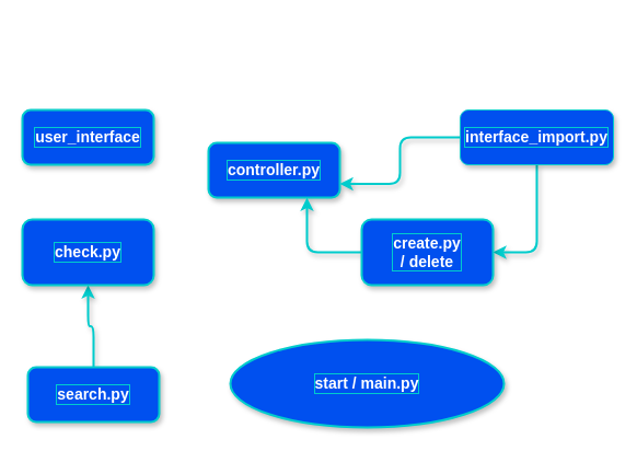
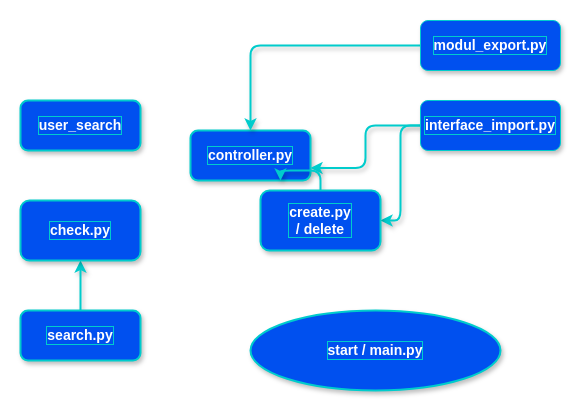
+ <mxCell id="10" style="edgeStyle=orthogonalEdgeStyle;rounded=1;orthogonalLoop=1;jettySize=auto;html=1;exitX=0;exitY=0.5;exitDx=0;exitDy=0;entryX=0.5;entryY=0;entryDx=0;entryDy=0;fontColor=#FFFFFF;fillColor=#0050ef;strokeColor=#00CCCC;strokeWidth=2;shadow=1;sketch=0;fontStyle=1;labelBackgroundColor=none;labelBorderColor=#00CCCC;fontSize=14;" parent="1" source="11" target="2" edge="1"><mxGeometry relative="1" as="geometry" /></mxCell>
+ <mxCell id="11" value="modul_export.py" style="rounded=1;whiteSpace=wrap;html=1;fontColor=#ffffff;fillColor=#0050ef;strokeColor=#00CCCC;shadow=1;sketch=0;fontStyle=1;labelBackgroundColor=none;labelBorderColor=#00CCCC;fontSize=14;" parent="1" vertex="1"><mxGeometry x="420" y="20" width="140" height="50" as="geometry" /></mxCell>
- <mxCell id="6" value="user_interface" style="rounded=1;whiteSpace=wrap;html=1;fontColor=#ffffff;fillColor=#0050ef;strokeColor=#00CCCC;strokeWidth=2;shadow=1;sketch=0;fontStyle=1;labelBackgroundColor=none;labelBorderColor=#00CCCC;fontSize=14;" parent="1" vertex="1"><mxGeometry x="20" y="100" width="120" height="50" as="geometry" /></mxCell>
+ <mxCell id="6" value="user_search" style="rounded=1;whiteSpace=wrap;html=1;fontColor=#ffffff;fillColor=#0050ef;strokeColor=#00CCCC;strokeWidth=2;shadow=1;sketch=0;fontStyle=1;labelBackgroundColor=none;labelBorderColor=#00CCCC;fontSize=14;" parent="1" vertex="1"><mxGeometry x="20" y="100" width="120" height="50" as="geometry" /></mxCell>
- <mxCell id="13" value="create.py&lt;br style=&quot;font-size: 14px;&quot;&gt;/ delete" style="rounded=1;whiteSpace=wrap;html=1;fontColor=#ffffff;fillColor=#0050ef;strokeColor=#00CCCC;strokeWidth=2;shadow=1;sketch=0;gradientColor=none;fontStyle=1;labelBackgroundColor=none;labelBorderColor=#00CCCC;fontSize=14;" parent="1" vertex="1"><mxGeometry x="330" y="200" width="120" height="60" as="geometry" /></mxCell>
+ <mxCell id="13" value="create.py&lt;br style=&quot;font-size: 14px;&quot;&gt;/ delete" style="rounded=1;whiteSpace=wrap;html=1;fontColor=#ffffff;fillColor=#0050ef;strokeColor=#00CCCC;strokeWidth=2;shadow=1;sketch=0;gradientColor=none;fontStyle=1;labelBackgroundColor=none;labelBorderColor=#00CCCC;fontSize=14;" parent="1" vertex="1"><mxGeometry x="260" y="190" width="120" height="60" as="geometry" /></mxCell>
- <mxCell id="14" value="start / main.py" style="ellipse;whiteSpace=wrap;html=1;rounded=1;fontColor=#FFFFFF;strokeColor=#00CCCC;strokeWidth=2;fillColor=#0050ef;gradientColor=none;shadow=1;sketch=0;gradientDirection=south;fontStyle=1;labelBackgroundColor=none;labelBorderColor=#00CCCC;fontSize=14;" vertex="1" parent="1"><mxGeometry x="210" y="310" width="250" height="80" as="geometry" /></mxCell>
+ <mxCell id="14" value="start / main.py" style="ellipse;whiteSpace=wrap;html=1;rounded=1;fontColor=#FFFFFF;strokeColor=#00CCCC;strokeWidth=2;fillColor=#0050ef;gradientColor=none;shadow=1;sketch=0;gradientDirection=south;fontStyle=1;labelBackgroundColor=none;labelBorderColor=#00CCCC;fontSize=14;" vertex="1" parent="1"><mxGeometry x="250" y="310" width="250" height="80" as="geometry" /></mxCell>
- <mxCell id="4" value="search.py" style="rounded=1;whiteSpace=wrap;html=1;fillColor=#0050ef;fontColor=#ffffff;strokeColor=#00CCCC;strokeWidth=2;shadow=1;sketch=0;fontStyle=1;labelBackgroundColor=none;labelBorderColor=#00CCCC;fontSize=14;" parent="1" vertex="1"><mxGeometry x="25" y="335" width="120" height="50" as="geometry" /></mxCell>
+ <mxCell id="4" value="search.py" style="rounded=1;whiteSpace=wrap;html=1;fillColor=#0050ef;fontColor=#ffffff;strokeColor=#00CCCC;strokeWidth=2;shadow=1;sketch=0;fontStyle=1;labelBackgroundColor=none;labelBorderColor=#00CCCC;fontSize=14;" parent="1" vertex="1"><mxGeometry x="20" y="310" width="120" height="50" as="geometry" /></mxCell>
